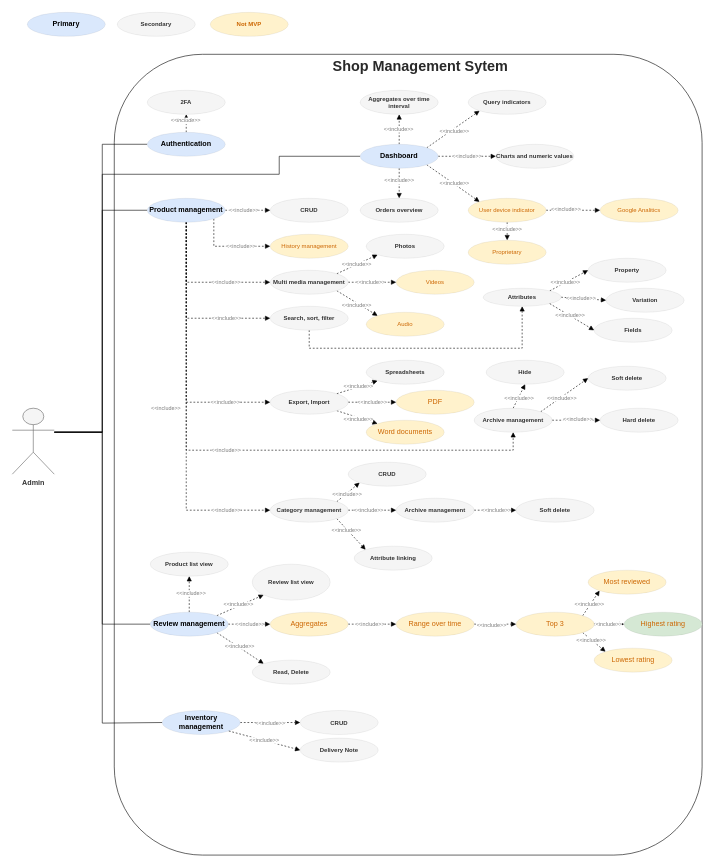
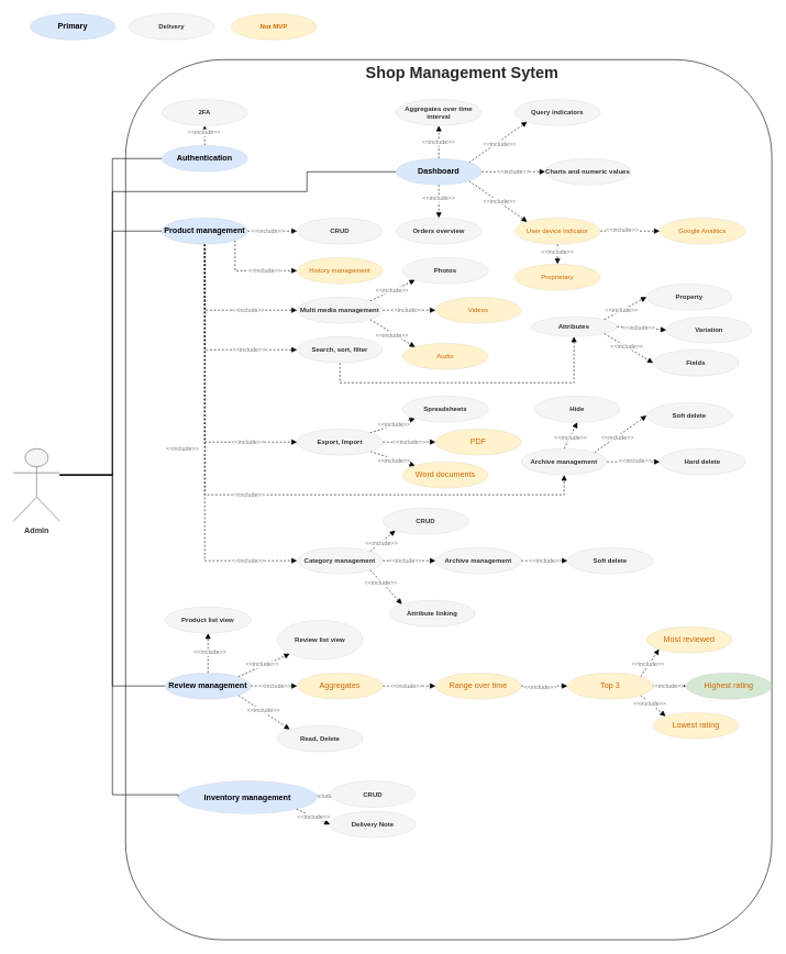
- <mxCell id="138" value="&lt;span style=&quot;font-size: 10px;&quot;&gt;Secondary&lt;/span&gt;" style="ellipse;whiteSpace=wrap;html=1;fillColor=#f5f5f5;strokeColor=default;strokeWidth=0;fontSize=10;fontStyle=1;fontColor=#333333;" parent="1" vertex="1"><mxGeometry x="195" y="20" width="130" height="40" as="geometry" /></mxCell>
+ <mxCell id="138" value="&lt;span style=&quot;font-size: 10px;&quot;&gt;Delivery&lt;/span&gt;" style="ellipse;whiteSpace=wrap;html=1;fillColor=#f5f5f5;strokeColor=default;strokeWidth=0;fontSize=10;fontStyle=1;fontColor=#333333;" parent="1" vertex="1"><mxGeometry x="195" y="20" width="130" height="40" as="geometry" /></mxCell>
- <mxCell id="134" value="Inventory management" style="ellipse;whiteSpace=wrap;html=1;fillColor=#dae8fc;labelBackgroundColor=none;strokeWidth=0;fontStyle=1;" parent="1" vertex="1"><mxGeometry x="270" y="1184" width="130" height="40" as="geometry" /></mxCell>
+ <mxCell id="134" value="Inventory management" style="ellipse;whiteSpace=wrap;html=1;fillColor=#dae8fc;labelBackgroundColor=none;strokeWidth=0;fontStyle=1;" parent="1" vertex="1"><mxGeometry x="270" y="1184" width="210" height="50" as="geometry" /></mxCell>
